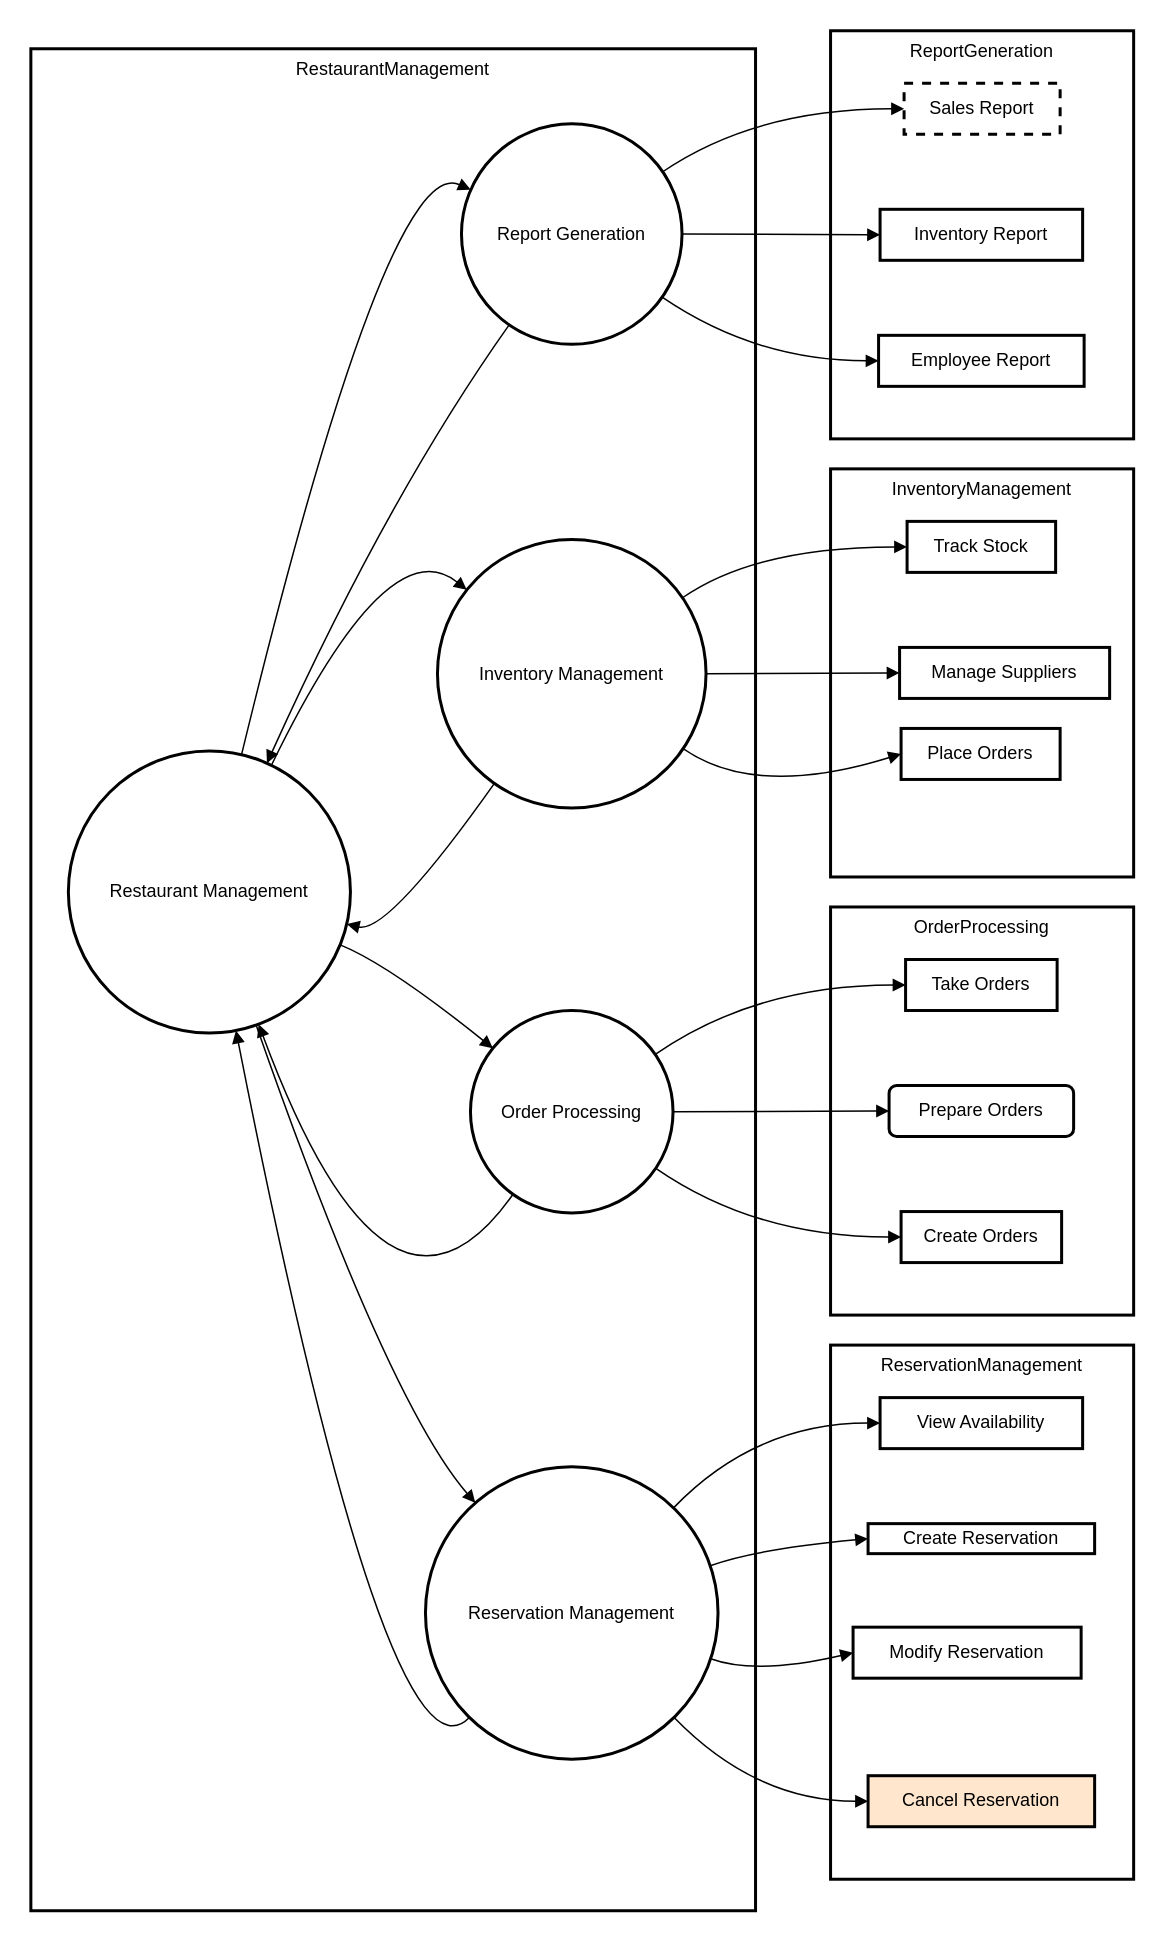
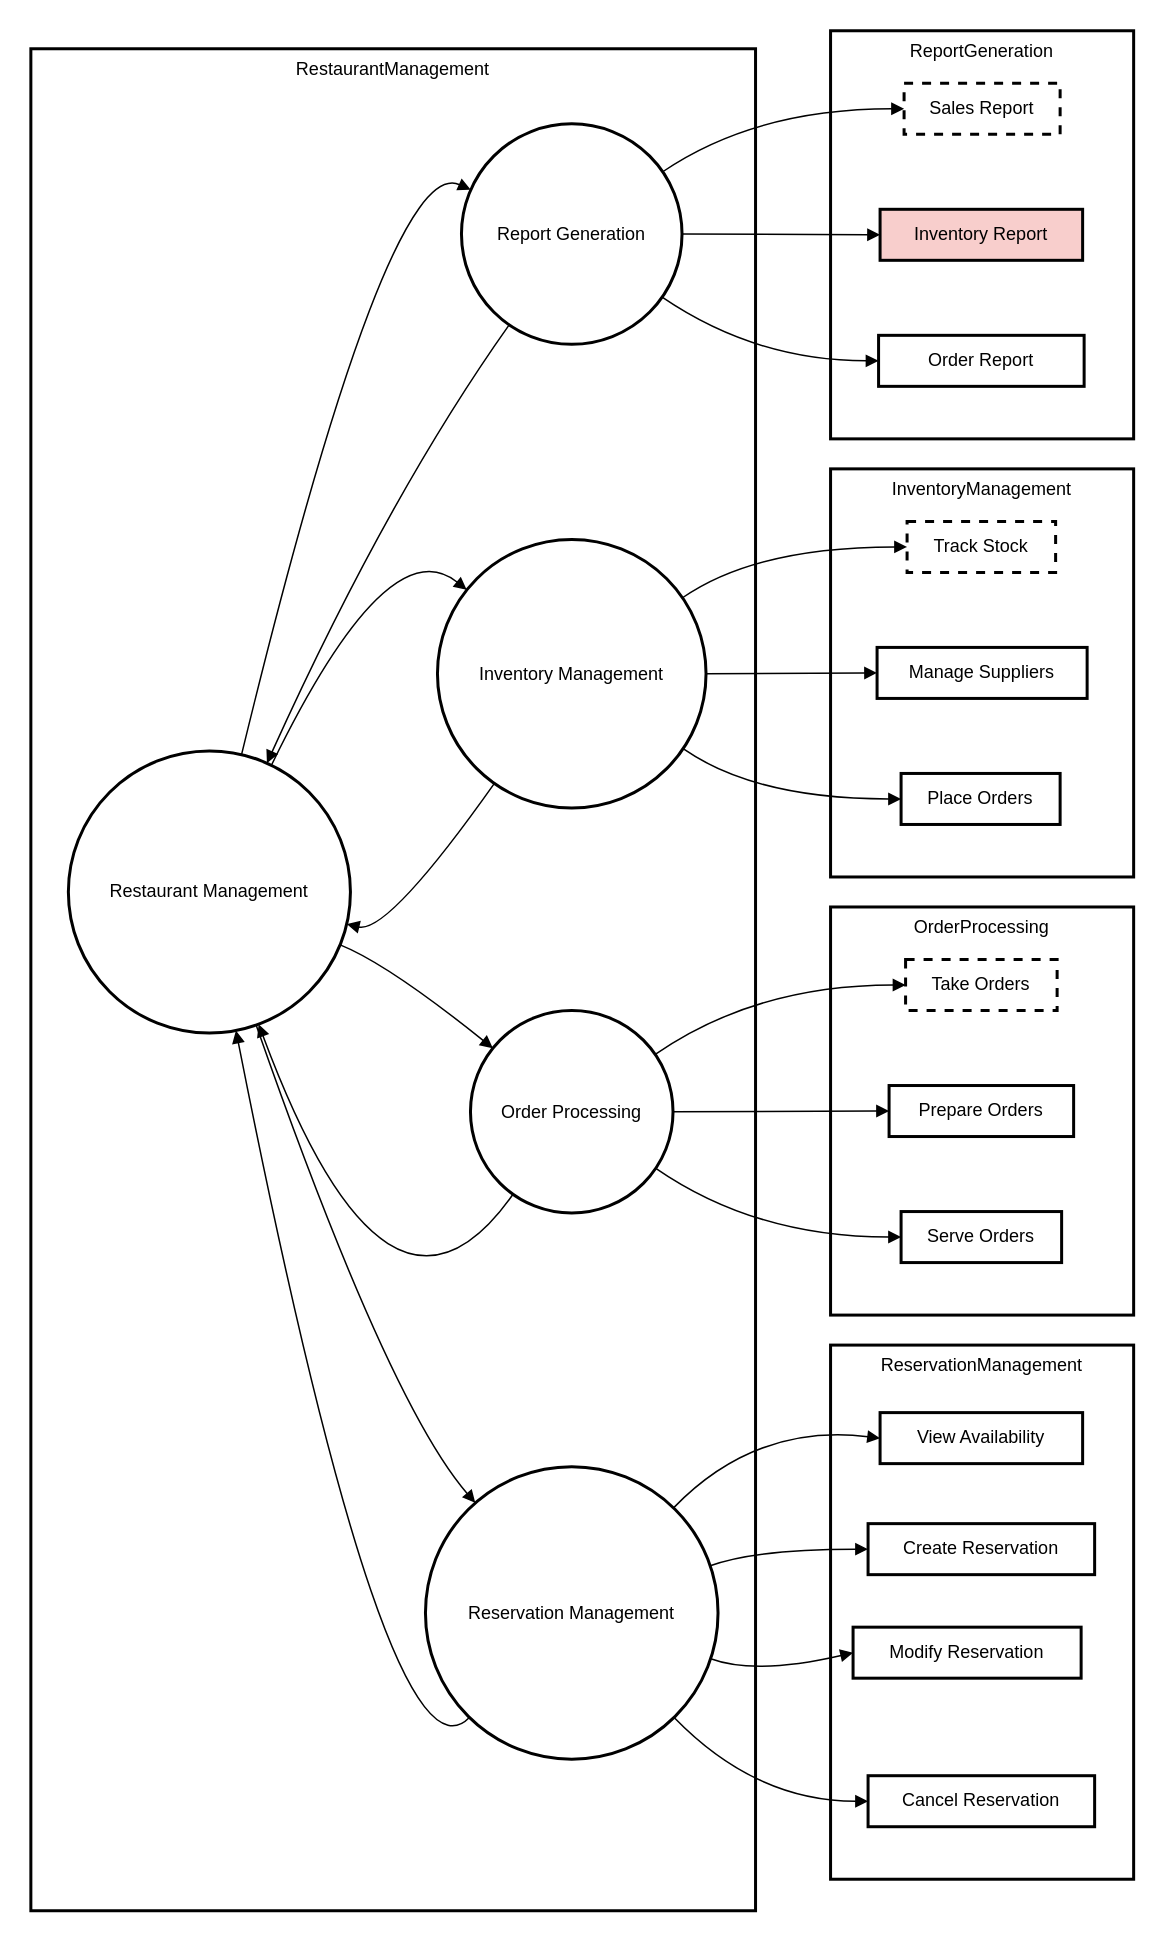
- <mxCell id="4" value="Inventory Report" style="whiteSpace=wrap;strokeWidth=2;" vertex="1" parent="1"><mxGeometry x="586" y="139" width="135" height="34" as="geometry" /></mxCell>
+ <mxCell id="4" value="Inventory Report" style="whiteSpace=wrap;strokeWidth=2;fillColor=#f8cecc;" vertex="1" parent="1"><mxGeometry x="586" y="139" width="135" height="34" as="geometry" /></mxCell>
- <mxCell id="5" value="Employee Report" style="whiteSpace=wrap;strokeWidth=2;" vertex="1" parent="1"><mxGeometry x="585" y="223" width="137" height="34" as="geometry" /></mxCell>
+ <mxCell id="5" value="Order Report" style="whiteSpace=wrap;strokeWidth=2;" vertex="1" parent="1"><mxGeometry x="585" y="223" width="137" height="34" as="geometry" /></mxCell>
- <mxCell id="7" value="Track Stock" style="whiteSpace=wrap;strokeWidth=2;" vertex="1" parent="1"><mxGeometry x="604" y="347" width="99" height="34" as="geometry" /></mxCell>
+ <mxCell id="7" value="Track Stock" style="whiteSpace=wrap;strokeWidth=2;dashed=1;" vertex="1" parent="1"><mxGeometry x="604" y="347" width="99" height="34" as="geometry" /></mxCell>
- <mxCell id="8" value="Manage Suppliers" style="whiteSpace=wrap;strokeWidth=2;" vertex="1" parent="1"><mxGeometry x="599" y="431" width="140" height="34" as="geometry" /></mxCell>
+ <mxCell id="8" value="Manage Suppliers" style="whiteSpace=wrap;strokeWidth=2;" vertex="1" parent="1"><mxGeometry x="584" y="431" width="140" height="34" as="geometry" /></mxCell>
- <mxCell id="9" value="Place Orders" style="whiteSpace=wrap;strokeWidth=2;" vertex="1" parent="1"><mxGeometry x="600" y="485" width="106" height="34" as="geometry" /></mxCell>
+ <mxCell id="9" value="Place Orders" style="whiteSpace=wrap;strokeWidth=2;" vertex="1" parent="1"><mxGeometry x="600" y="515" width="106" height="34" as="geometry" /></mxCell>
- <mxCell id="11" value="Take Orders" style="whiteSpace=wrap;strokeWidth=2;" vertex="1" parent="1"><mxGeometry x="603" y="639" width="101" height="34" as="geometry" /></mxCell>
+ <mxCell id="11" value="Take Orders" style="whiteSpace=wrap;strokeWidth=2;dashed=1;" vertex="1" parent="1"><mxGeometry x="603" y="639" width="101" height="34" as="geometry" /></mxCell>
- <mxCell id="12" value="Prepare Orders" style="whiteSpace=wrap;strokeWidth=2;rounded=1;" vertex="1" parent="1"><mxGeometry x="592" y="723" width="123" height="34" as="geometry" /></mxCell>
+ <mxCell id="12" value="Prepare Orders" style="whiteSpace=wrap;strokeWidth=2;" vertex="1" parent="1"><mxGeometry x="592" y="723" width="123" height="34" as="geometry" /></mxCell>
- <mxCell id="13" value="Create Orders" style="whiteSpace=wrap;strokeWidth=2;" vertex="1" parent="1"><mxGeometry x="600" y="807" width="107" height="34" as="geometry" /></mxCell>
+ <mxCell id="13" value="Serve Orders" style="whiteSpace=wrap;strokeWidth=2;" vertex="1" parent="1"><mxGeometry x="600" y="807" width="107" height="34" as="geometry" /></mxCell>
- <mxCell id="15" value="View Availability" style="whiteSpace=wrap;strokeWidth=2;" vertex="1" parent="1"><mxGeometry x="586" y="931" width="135" height="34" as="geometry" /></mxCell>
+ <mxCell id="15" value="View Availability" style="whiteSpace=wrap;strokeWidth=2;" vertex="1" parent="1"><mxGeometry x="586" y="941" width="135" height="34" as="geometry" /></mxCell>
- <mxCell id="16" value="Create Reservation" style="whiteSpace=wrap;strokeWidth=2;" vertex="1" parent="1"><mxGeometry x="578" y="1015" width="151" height="20" as="geometry" /></mxCell>
+ <mxCell id="16" value="Create Reservation" style="whiteSpace=wrap;strokeWidth=2;" vertex="1" parent="1"><mxGeometry x="578" y="1015" width="151" height="34" as="geometry" /></mxCell>
- <mxCell id="18" value="Cancel Reservation" style="whiteSpace=wrap;strokeWidth=2;fillColor=#ffe6cc;" vertex="1" parent="1"><mxGeometry x="578" y="1183" width="151" height="34" as="geometry" /></mxCell>
+ <mxCell id="18" value="Cancel Reservation" style="whiteSpace=wrap;strokeWidth=2;" vertex="1" parent="1"><mxGeometry x="578" y="1183" width="151" height="34" as="geometry" /></mxCell>
